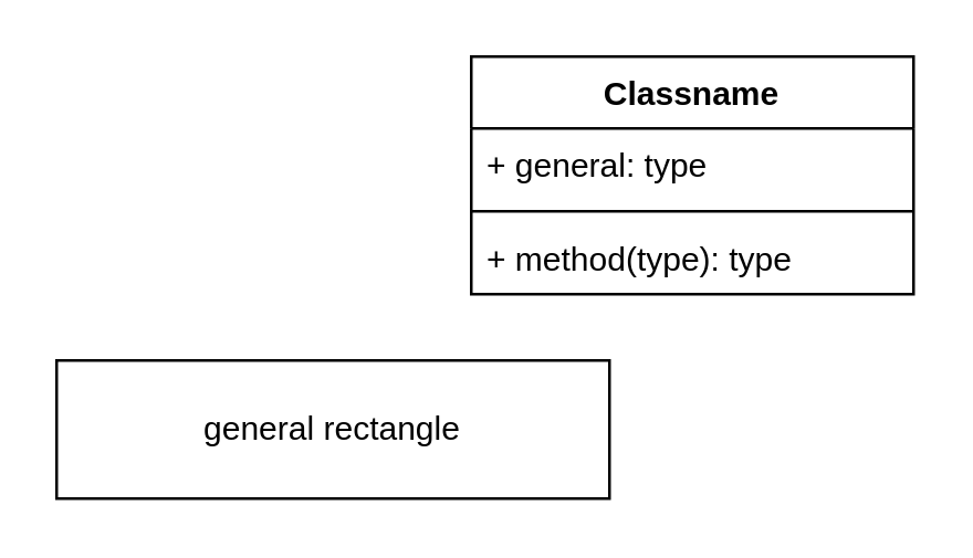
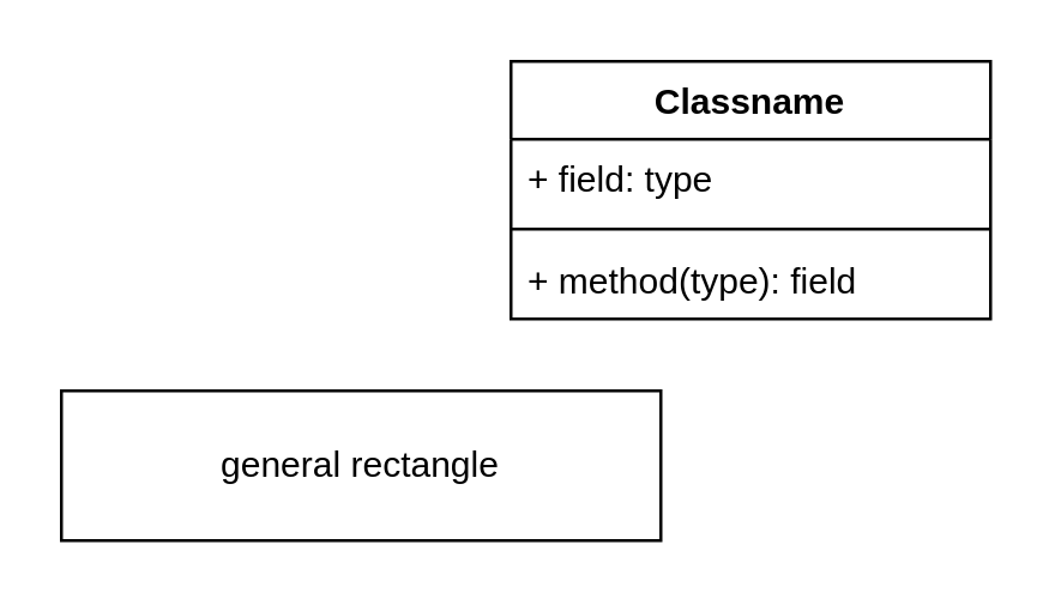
- <mxCell id="3" value="+ general: type" style="text;strokeColor=none;fillColor=none;align=left;verticalAlign=top;spacingLeft=4;spacingRight=4;overflow=hidden;rotatable=0;points=[[0,0.5],[1,0.5]];portConstraint=eastwest;" vertex="1" parent="2"><mxGeometry y="26" width="160" height="26" as="geometry" /></mxCell>
+ <mxCell id="3" value="+ field: type" style="text;strokeColor=none;fillColor=none;align=left;verticalAlign=top;spacingLeft=4;spacingRight=4;overflow=hidden;rotatable=0;points=[[0,0.5],[1,0.5]];portConstraint=eastwest;" vertex="1" parent="2"><mxGeometry y="26" width="160" height="26" as="geometry" /></mxCell>
- <mxCell id="5" value="+ method(type): type" style="text;strokeColor=none;fillColor=none;align=left;verticalAlign=top;spacingLeft=4;spacingRight=4;overflow=hidden;rotatable=0;points=[[0,0.5],[1,0.5]];portConstraint=eastwest;" vertex="1" parent="2"><mxGeometry y="60" width="160" height="26" as="geometry" /></mxCell>
+ <mxCell id="5" value="+ method(type): field" style="text;strokeColor=none;fillColor=none;align=left;verticalAlign=top;spacingLeft=4;spacingRight=4;overflow=hidden;rotatable=0;points=[[0,0.5],[1,0.5]];portConstraint=eastwest;" vertex="1" parent="2"><mxGeometry y="60" width="160" height="26" as="geometry" /></mxCell>
